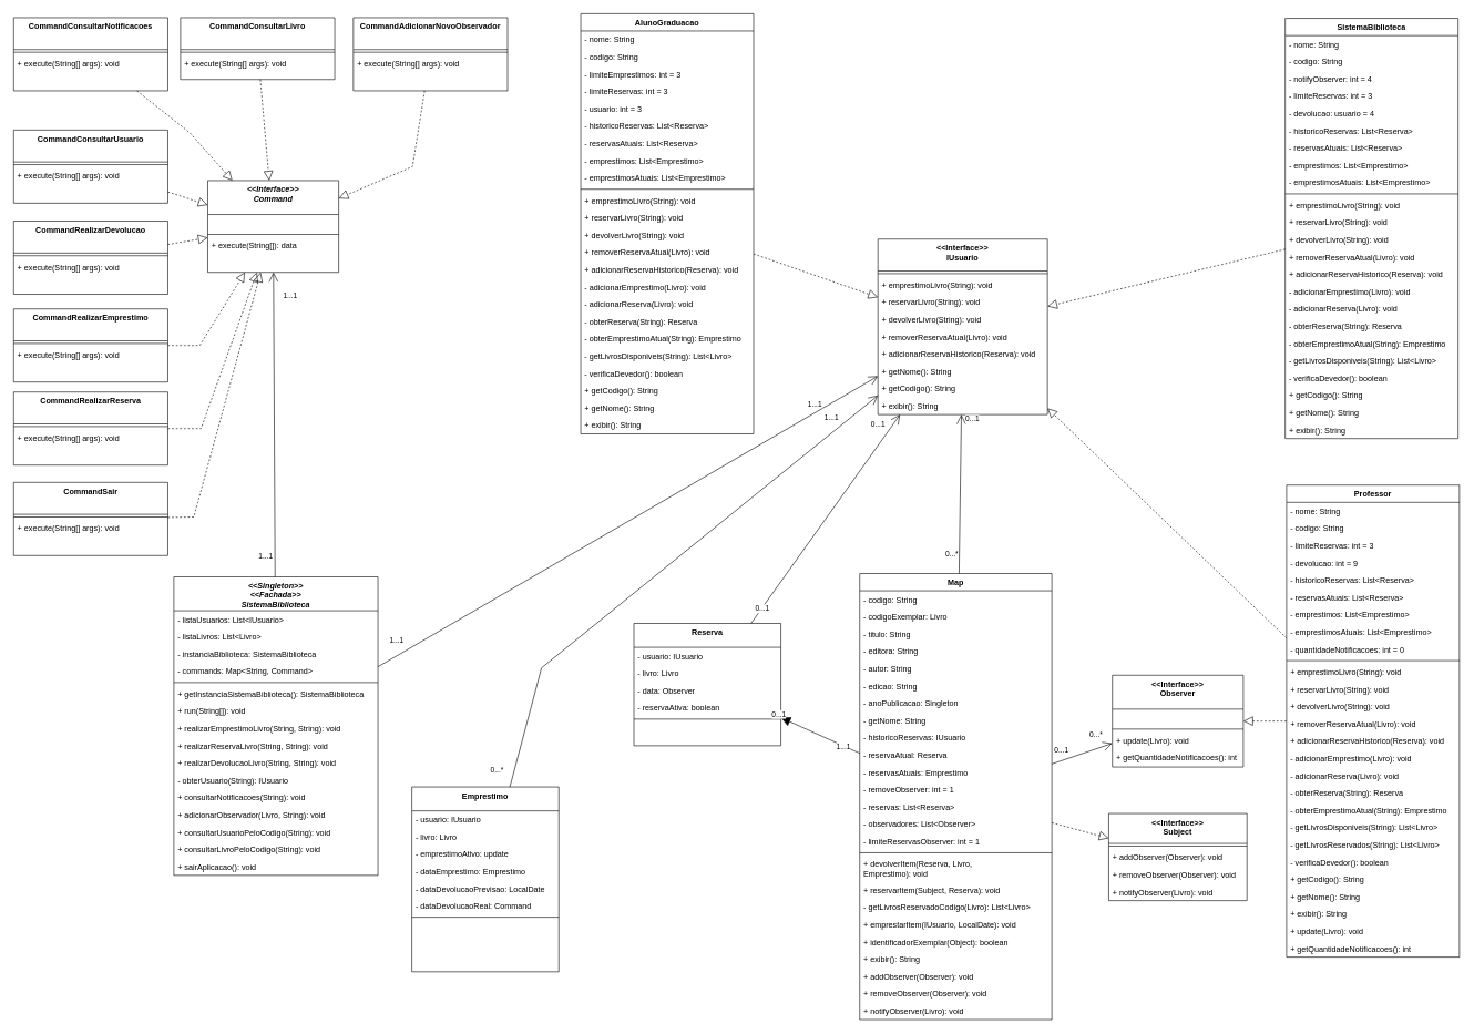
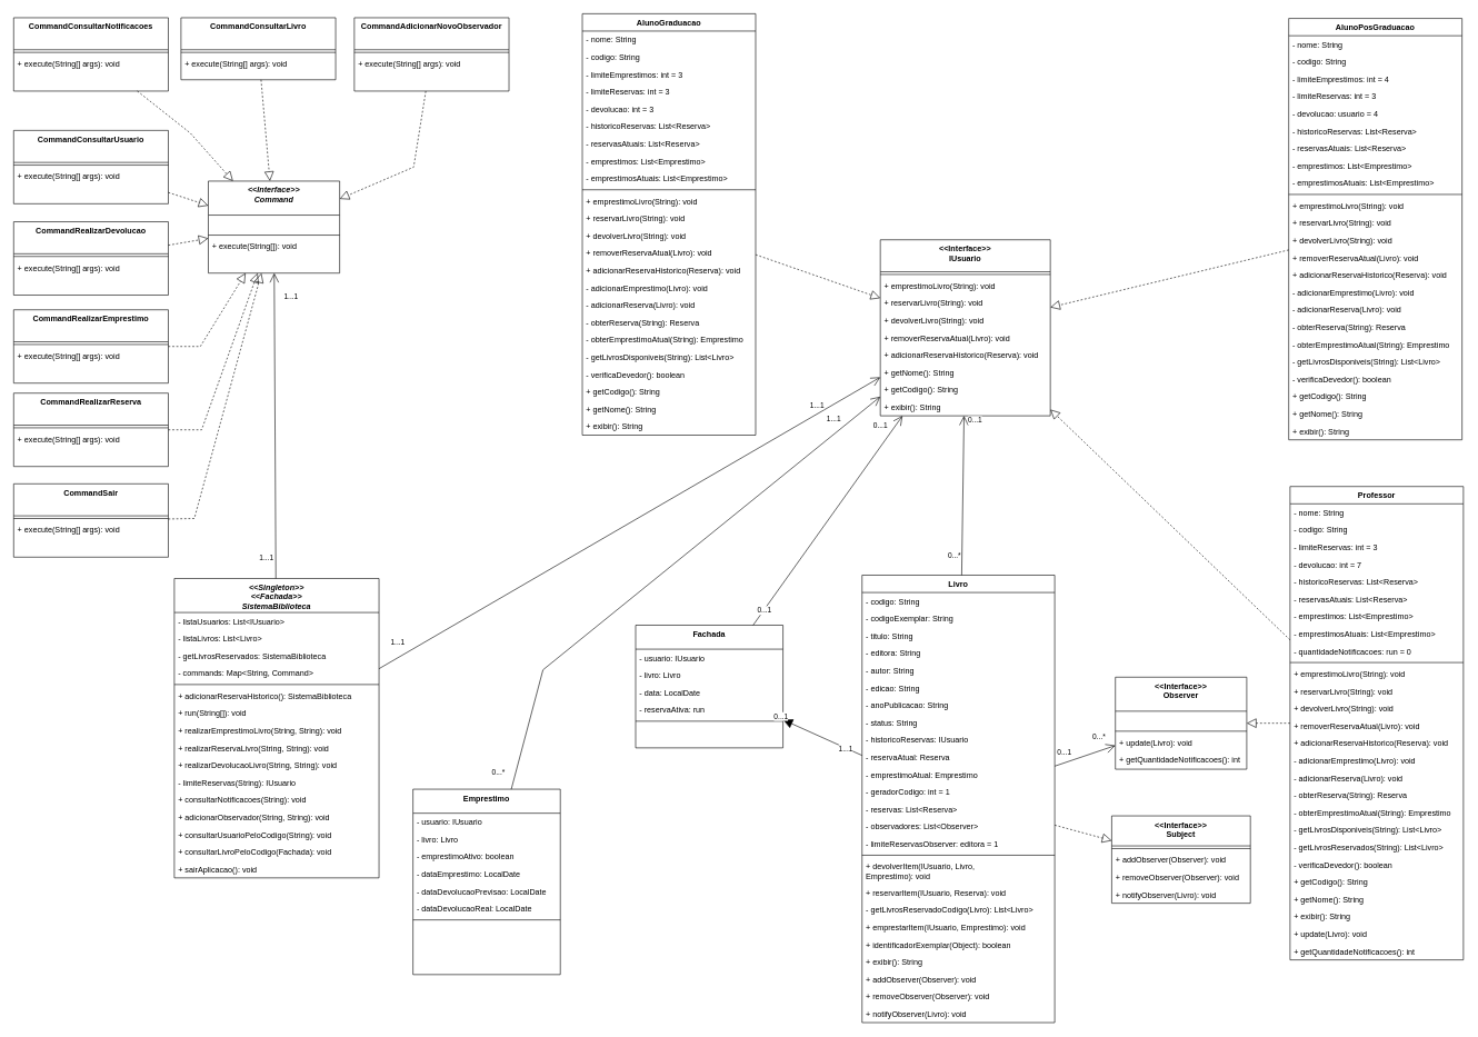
- <mxCell id="118" value="SistemaBiblioteca" style="swimlane;fontStyle=1;align=center;verticalAlign=top;childLayout=stackLayout;horizontal=1;startSize=26;horizontalStack=0;resizeParent=1;resizeLast=0;collapsible=1;marginBottom=0;rounded=0;shadow=0;strokeWidth=1;" vertex="1" parent="1"><mxGeometry x="1932.6" y="27" width="260" height="632" as="geometry"><mxRectangle x="30" y="360" width="160" height="26" as="alternateBounds" /></mxGeometry></mxCell>
+ <mxCell id="118" value="AlunoPosGraduacao" style="swimlane;fontStyle=1;align=center;verticalAlign=top;childLayout=stackLayout;horizontal=1;startSize=26;horizontalStack=0;resizeParent=1;resizeLast=0;collapsible=1;marginBottom=0;rounded=0;shadow=0;strokeWidth=1;" vertex="1" parent="1"><mxGeometry x="1932.6" y="27" width="260" height="632" as="geometry"><mxRectangle x="30" y="360" width="160" height="26" as="alternateBounds" /></mxGeometry></mxCell>
- <mxCell id="121" value="- notifyObserver: int = 4" style="text;align=left;verticalAlign=top;spacingLeft=4;spacingRight=4;overflow=hidden;rotatable=0;points=[[0,0.5],[1,0.5]];portConstraint=eastwest;rounded=0;shadow=0;html=0;" vertex="1" parent="118"><mxGeometry y="78" width="260" height="26" as="geometry" /></mxCell>
+ <mxCell id="121" value="- limiteEmprestimos: int = 4" style="text;align=left;verticalAlign=top;spacingLeft=4;spacingRight=4;overflow=hidden;rotatable=0;points=[[0,0.5],[1,0.5]];portConstraint=eastwest;rounded=0;shadow=0;html=0;" vertex="1" parent="118"><mxGeometry y="78" width="260" height="26" as="geometry" /></mxCell>
- <mxCell id="7" value="- usuario: int = 3" style="text;align=left;verticalAlign=top;spacingLeft=4;spacingRight=4;overflow=hidden;rotatable=0;points=[[0,0.5],[1,0.5]];portConstraint=eastwest;rounded=0;shadow=0;html=0;" vertex="1" parent="2"><mxGeometry y="130" width="260" height="26" as="geometry" /></mxCell>
+ <mxCell id="7" value="- devolucao: int = 3" style="text;align=left;verticalAlign=top;spacingLeft=4;spacingRight=4;overflow=hidden;rotatable=0;points=[[0,0.5],[1,0.5]];portConstraint=eastwest;rounded=0;shadow=0;html=0;" vertex="1" parent="2"><mxGeometry y="130" width="260" height="26" as="geometry" /></mxCell>
- <mxCell id="60" value="+ execute(String[]): data" style="text;align=left;verticalAlign=top;spacingLeft=4;spacingRight=4;overflow=hidden;rotatable=0;points=[[0,0.5],[1,0.5]];portConstraint=eastwest;fontStyle=0" parent="57" vertex="1"><mxGeometry y="85" width="197" height="26" as="geometry" /></mxCell>
+ <mxCell id="60" value="+ execute(String[]): void" style="text;align=left;verticalAlign=top;spacingLeft=4;spacingRight=4;overflow=hidden;rotatable=0;points=[[0,0.5],[1,0.5]];portConstraint=eastwest;fontStyle=0" parent="57" vertex="1"><mxGeometry y="85" width="197" height="26" as="geometry" /></mxCell>
- <mxCell id="147" value="- devolucao: int = 9" style="text;align=left;verticalAlign=top;spacingLeft=4;spacingRight=4;overflow=hidden;rotatable=0;points=[[0,0.5],[1,0.5]];portConstraint=eastwest;rounded=0;shadow=0;html=0;" vertex="1" parent="143"><mxGeometry y="104" width="260" height="26" as="geometry" /></mxCell>
+ <mxCell id="147" value="- devolucao: int = 7" style="text;align=left;verticalAlign=top;spacingLeft=4;spacingRight=4;overflow=hidden;rotatable=0;points=[[0,0.5],[1,0.5]];portConstraint=eastwest;rounded=0;shadow=0;html=0;" vertex="1" parent="143"><mxGeometry y="104" width="260" height="26" as="geometry" /></mxCell>
- <mxCell id="27" value="Map" style="swimlane;fontStyle=1;align=center;verticalAlign=top;childLayout=stackLayout;horizontal=1;startSize=26;horizontalStack=0;resizeParent=1;resizeLast=0;collapsible=1;marginBottom=0;rounded=0;shadow=0;strokeWidth=1;" parent="1" vertex="1"><mxGeometry x="1292.6" y="862" width="289" height="671" as="geometry"><mxRectangle x="550" y="140" width="160" height="26" as="alternateBounds" /></mxGeometry></mxCell>
+ <mxCell id="27" value="Livro" style="swimlane;fontStyle=1;align=center;verticalAlign=top;childLayout=stackLayout;horizontal=1;startSize=26;horizontalStack=0;resizeParent=1;resizeLast=0;collapsible=1;marginBottom=0;rounded=0;shadow=0;strokeWidth=1;" parent="1" vertex="1"><mxGeometry x="1292.6" y="862" width="289" height="671" as="geometry"><mxRectangle x="550" y="140" width="160" height="26" as="alternateBounds" /></mxGeometry></mxCell>
- <mxCell id="29" value="- codigoExemplar: Livro" style="text;align=left;verticalAlign=top;spacingLeft=4;spacingRight=4;overflow=hidden;rotatable=0;points=[[0,0.5],[1,0.5]];portConstraint=eastwest;rounded=0;shadow=0;html=0;" vertex="1" parent="27"><mxGeometry y="52" width="289" height="26" as="geometry" /></mxCell>
+ <mxCell id="29" value="- codigoExemplar: String" style="text;align=left;verticalAlign=top;spacingLeft=4;spacingRight=4;overflow=hidden;rotatable=0;points=[[0,0.5],[1,0.5]];portConstraint=eastwest;rounded=0;shadow=0;html=0;" vertex="1" parent="27"><mxGeometry y="52" width="289" height="26" as="geometry" /></mxCell>
- <mxCell id="196" value="Reserva" style="swimlane;fontStyle=1;align=center;verticalAlign=top;childLayout=stackLayout;horizontal=1;startSize=36;horizontalStack=0;resizeParent=1;resizeLast=0;collapsible=1;marginBottom=0;rounded=0;shadow=0;strokeWidth=1;" vertex="1" parent="1"><mxGeometry x="953" y="937" width="221" height="184" as="geometry"><mxRectangle x="550" y="140" width="160" height="26" as="alternateBounds" /></mxGeometry></mxCell>
+ <mxCell id="196" value="Fachada" style="swimlane;fontStyle=1;align=center;verticalAlign=top;childLayout=stackLayout;horizontal=1;startSize=36;horizontalStack=0;resizeParent=1;resizeLast=0;collapsible=1;marginBottom=0;rounded=0;shadow=0;strokeWidth=1;" vertex="1" parent="1"><mxGeometry x="953" y="937" width="221" height="184" as="geometry"><mxRectangle x="550" y="140" width="160" height="26" as="alternateBounds" /></mxGeometry></mxCell>
- <mxCell id="152" value="- quantidadeNotificacoes: int = 0" style="text;align=left;verticalAlign=top;spacingLeft=4;spacingRight=4;overflow=hidden;rotatable=0;points=[[0,0.5],[1,0.5]];portConstraint=eastwest;rounded=0;shadow=0;html=0;" vertex="1" parent="143"><mxGeometry y="234" width="260" height="26" as="geometry" /></mxCell>
+ <mxCell id="152" value="- quantidadeNotificacoes: run = 0" style="text;align=left;verticalAlign=top;spacingLeft=4;spacingRight=4;overflow=hidden;rotatable=0;points=[[0,0.5],[1,0.5]];portConstraint=eastwest;rounded=0;shadow=0;html=0;" vertex="1" parent="143"><mxGeometry y="234" width="260" height="26" as="geometry" /></mxCell>
- <mxCell id="104" value="- instanciaBiblioteca: SistemaBiblioteca" style="text;align=left;verticalAlign=top;spacingLeft=4;spacingRight=4;overflow=hidden;rotatable=0;points=[[0,0.5],[1,0.5]];portConstraint=eastwest;" vertex="1" parent="101"><mxGeometry y="103" width="307" height="26" as="geometry" /></mxCell>
+ <mxCell id="104" value="- getLivrosReservados: SistemaBiblioteca" style="text;align=left;verticalAlign=top;spacingLeft=4;spacingRight=4;overflow=hidden;rotatable=0;points=[[0,0.5],[1,0.5]];portConstraint=eastwest;" vertex="1" parent="101"><mxGeometry y="103" width="307" height="26" as="geometry" /></mxCell>
- <mxCell id="199" value="- data: Observer" style="text;align=left;verticalAlign=top;spacingLeft=4;spacingRight=4;overflow=hidden;rotatable=0;points=[[0,0.5],[1,0.5]];portConstraint=eastwest;rounded=0;shadow=0;html=0;" vertex="1" parent="196"><mxGeometry y="88" width="221" height="26" as="geometry" /></mxCell>
+ <mxCell id="199" value="- data: LocalDate" style="text;align=left;verticalAlign=top;spacingLeft=4;spacingRight=4;overflow=hidden;rotatable=0;points=[[0,0.5],[1,0.5]];portConstraint=eastwest;rounded=0;shadow=0;html=0;" vertex="1" parent="196"><mxGeometry y="88" width="221" height="26" as="geometry" /></mxCell>
- <mxCell id="107" value="+ getInstanciaSistemaBiblioteca(): SistemaBiblioteca" style="text;align=left;verticalAlign=top;spacingLeft=4;spacingRight=4;overflow=hidden;rotatable=0;points=[[0,0.5],[1,0.5]];portConstraint=eastwest;fontStyle=0" vertex="1" parent="101"><mxGeometry y="163" width="307" height="26" as="geometry" /></mxCell>
+ <mxCell id="107" value="+ adicionarReservaHistorico(): SistemaBiblioteca" style="text;align=left;verticalAlign=top;spacingLeft=4;spacingRight=4;overflow=hidden;rotatable=0;points=[[0,0.5],[1,0.5]];portConstraint=eastwest;fontStyle=0" vertex="1" parent="101"><mxGeometry y="163" width="307" height="26" as="geometry" /></mxCell>
- <mxCell id="34" value="- anoPublicacao: Singleton" style="text;align=left;verticalAlign=top;spacingLeft=4;spacingRight=4;overflow=hidden;rotatable=0;points=[[0,0.5],[1,0.5]];portConstraint=eastwest;rounded=0;shadow=0;html=0;" parent="27" vertex="1"><mxGeometry y="182" width="289" height="26" as="geometry" /></mxCell>
+ <mxCell id="34" value="- anoPublicacao: String" style="text;align=left;verticalAlign=top;spacingLeft=4;spacingRight=4;overflow=hidden;rotatable=0;points=[[0,0.5],[1,0.5]];portConstraint=eastwest;rounded=0;shadow=0;html=0;" parent="27" vertex="1"><mxGeometry y="182" width="289" height="26" as="geometry" /></mxCell>
- <mxCell id="200" value="- reservaAtiva: boolean" style="text;align=left;verticalAlign=top;spacingLeft=4;spacingRight=4;overflow=hidden;rotatable=0;points=[[0,0.5],[1,0.5]];portConstraint=eastwest;rounded=0;shadow=0;html=0;" vertex="1" parent="196"><mxGeometry y="114" width="221" height="26" as="geometry" /></mxCell>
+ <mxCell id="200" value="- reservaAtiva: run" style="text;align=left;verticalAlign=top;spacingLeft=4;spacingRight=4;overflow=hidden;rotatable=0;points=[[0,0.5],[1,0.5]];portConstraint=eastwest;rounded=0;shadow=0;html=0;" vertex="1" parent="196"><mxGeometry y="114" width="221" height="26" as="geometry" /></mxCell>
- <mxCell id="35" value="- getNome: String" style="text;align=left;verticalAlign=top;spacingLeft=4;spacingRight=4;overflow=hidden;rotatable=0;points=[[0,0.5],[1,0.5]];portConstraint=eastwest;rounded=0;shadow=0;html=0;" vertex="1" parent="27"><mxGeometry y="208" width="289" height="26" as="geometry" /></mxCell>
+ <mxCell id="35" value="- status: String" style="text;align=left;verticalAlign=top;spacingLeft=4;spacingRight=4;overflow=hidden;rotatable=0;points=[[0,0.5],[1,0.5]];portConstraint=eastwest;rounded=0;shadow=0;html=0;" vertex="1" parent="27"><mxGeometry y="208" width="289" height="26" as="geometry" /></mxCell>
- <mxCell id="38" value="- reservasAtuais: Emprestimo" style="text;align=left;verticalAlign=top;spacingLeft=4;spacingRight=4;overflow=hidden;rotatable=0;points=[[0,0.5],[1,0.5]];portConstraint=eastwest;rounded=0;shadow=0;html=0;" vertex="1" parent="27"><mxGeometry y="286" width="289" height="26" as="geometry" /></mxCell>
+ <mxCell id="38" value="- emprestimoAtual: Emprestimo" style="text;align=left;verticalAlign=top;spacingLeft=4;spacingRight=4;overflow=hidden;rotatable=0;points=[[0,0.5],[1,0.5]];portConstraint=eastwest;rounded=0;shadow=0;html=0;" vertex="1" parent="27"><mxGeometry y="286" width="289" height="26" as="geometry" /></mxCell>
- <mxCell id="112" value="- obterUsuario(String): IUsuario" style="text;align=left;verticalAlign=top;spacingLeft=4;spacingRight=4;overflow=hidden;rotatable=0;points=[[0,0.5],[1,0.5]];portConstraint=eastwest;" vertex="1" parent="101"><mxGeometry y="293" width="307" height="26" as="geometry" /></mxCell>
+ <mxCell id="112" value="- limiteReservas(String): IUsuario" style="text;align=left;verticalAlign=top;spacingLeft=4;spacingRight=4;overflow=hidden;rotatable=0;points=[[0,0.5],[1,0.5]];portConstraint=eastwest;" vertex="1" parent="101"><mxGeometry y="293" width="307" height="26" as="geometry" /></mxCell>
- <mxCell id="39" value="- removeObserver: int = 1" style="text;align=left;verticalAlign=top;spacingLeft=4;spacingRight=4;overflow=hidden;rotatable=0;points=[[0,0.5],[1,0.5]];portConstraint=eastwest;rounded=0;shadow=0;html=0;" vertex="1" parent="27"><mxGeometry y="312" width="289" height="26" as="geometry" /></mxCell>
+ <mxCell id="39" value="- geradorCodigo: int = 1" style="text;align=left;verticalAlign=top;spacingLeft=4;spacingRight=4;overflow=hidden;rotatable=0;points=[[0,0.5],[1,0.5]];portConstraint=eastwest;rounded=0;shadow=0;html=0;" vertex="1" parent="27"><mxGeometry y="312" width="289" height="26" as="geometry" /></mxCell>
- <mxCell id="114" value="+ adicionarObservador(Livro, String): void" style="text;align=left;verticalAlign=top;spacingLeft=4;spacingRight=4;overflow=hidden;rotatable=0;points=[[0,0.5],[1,0.5]];portConstraint=eastwest;" vertex="1" parent="101"><mxGeometry y="345" width="307" height="26" as="geometry" /></mxCell>
+ <mxCell id="114" value="+ adicionarObservador(String, String): void" style="text;align=left;verticalAlign=top;spacingLeft=4;spacingRight=4;overflow=hidden;rotatable=0;points=[[0,0.5],[1,0.5]];portConstraint=eastwest;" vertex="1" parent="101"><mxGeometry y="345" width="307" height="26" as="geometry" /></mxCell>
- <mxCell id="42" value="- limiteReservasObserver: int = 1" style="text;align=left;verticalAlign=top;spacingLeft=4;spacingRight=4;overflow=hidden;rotatable=0;points=[[0,0.5],[1,0.5]];portConstraint=eastwest;rounded=0;shadow=0;html=0;" vertex="1" parent="27"><mxGeometry y="390" width="289" height="26" as="geometry" /></mxCell>
+ <mxCell id="42" value="- limiteReservasObserver: editora = 1" style="text;align=left;verticalAlign=top;spacingLeft=4;spacingRight=4;overflow=hidden;rotatable=0;points=[[0,0.5],[1,0.5]];portConstraint=eastwest;rounded=0;shadow=0;html=0;" vertex="1" parent="27"><mxGeometry y="390" width="289" height="26" as="geometry" /></mxCell>
- <mxCell id="116" value="+ consultarLivroPeloCodigo(String): void" style="text;align=left;verticalAlign=top;spacingLeft=4;spacingRight=4;overflow=hidden;rotatable=0;points=[[0,0.5],[1,0.5]];portConstraint=eastwest;" vertex="1" parent="101"><mxGeometry y="397" width="307" height="26" as="geometry" /></mxCell>
+ <mxCell id="116" value="+ consultarLivroPeloCodigo(Fachada): void" style="text;align=left;verticalAlign=top;spacingLeft=4;spacingRight=4;overflow=hidden;rotatable=0;points=[[0,0.5],[1,0.5]];portConstraint=eastwest;" vertex="1" parent="101"><mxGeometry y="397" width="307" height="26" as="geometry" /></mxCell>
- <mxCell id="191" value="- emprestimoAtivo: update" style="text;align=left;verticalAlign=top;spacingLeft=4;spacingRight=4;overflow=hidden;rotatable=0;points=[[0,0.5],[1,0.5]];portConstraint=eastwest;rounded=0;shadow=0;html=0;" vertex="1" parent="188"><mxGeometry y="88" width="221" height="26" as="geometry" /></mxCell>
+ <mxCell id="191" value="- emprestimoAtivo: boolean" style="text;align=left;verticalAlign=top;spacingLeft=4;spacingRight=4;overflow=hidden;rotatable=0;points=[[0,0.5],[1,0.5]];portConstraint=eastwest;rounded=0;shadow=0;html=0;" vertex="1" parent="188"><mxGeometry y="88" width="221" height="26" as="geometry" /></mxCell>
- <mxCell id="44" value="+ devolverItem(Reserva, Livro, &#10;Emprestimo): void" style="text;align=left;verticalAlign=top;spacingLeft=4;spacingRight=4;overflow=hidden;rotatable=0;points=[[0,0.5],[1,0.5]];portConstraint=eastwest;fontStyle=0" vertex="1" parent="27"><mxGeometry y="424" width="289" height="39" as="geometry" /></mxCell>
+ <mxCell id="44" value="+ devolverItem(IUsuario, Livro, &#10;Emprestimo): void" style="text;align=left;verticalAlign=top;spacingLeft=4;spacingRight=4;overflow=hidden;rotatable=0;points=[[0,0.5],[1,0.5]];portConstraint=eastwest;fontStyle=0" vertex="1" parent="27"><mxGeometry y="424" width="289" height="39" as="geometry" /></mxCell>
- <mxCell id="192" value="- dataEmprestimo: Emprestimo" style="text;align=left;verticalAlign=top;spacingLeft=4;spacingRight=4;overflow=hidden;rotatable=0;points=[[0,0.5],[1,0.5]];portConstraint=eastwest;rounded=0;shadow=0;html=0;" vertex="1" parent="188"><mxGeometry y="114" width="221" height="26" as="geometry" /></mxCell>
+ <mxCell id="192" value="- dataEmprestimo: LocalDate" style="text;align=left;verticalAlign=top;spacingLeft=4;spacingRight=4;overflow=hidden;rotatable=0;points=[[0,0.5],[1,0.5]];portConstraint=eastwest;rounded=0;shadow=0;html=0;" vertex="1" parent="188"><mxGeometry y="114" width="221" height="26" as="geometry" /></mxCell>
- <mxCell id="45" value="+ reservarItem(Subject, Reserva): void" style="text;align=left;verticalAlign=top;spacingLeft=4;spacingRight=4;overflow=hidden;rotatable=0;points=[[0,0.5],[1,0.5]];portConstraint=eastwest;fontStyle=0" vertex="1" parent="27"><mxGeometry y="463" width="289" height="26" as="geometry" /></mxCell>
+ <mxCell id="45" value="+ reservarItem(IUsuario, Reserva): void" style="text;align=left;verticalAlign=top;spacingLeft=4;spacingRight=4;overflow=hidden;rotatable=0;points=[[0,0.5],[1,0.5]];portConstraint=eastwest;fontStyle=0" vertex="1" parent="27"><mxGeometry y="463" width="289" height="26" as="geometry" /></mxCell>
- <mxCell id="194" value="- dataDevolucaoReal: Command" style="text;align=left;verticalAlign=top;spacingLeft=4;spacingRight=4;overflow=hidden;rotatable=0;points=[[0,0.5],[1,0.5]];portConstraint=eastwest;rounded=0;shadow=0;html=0;" vertex="1" parent="188"><mxGeometry y="166" width="221" height="26" as="geometry" /></mxCell>
+ <mxCell id="194" value="- dataDevolucaoReal: LocalDate" style="text;align=left;verticalAlign=top;spacingLeft=4;spacingRight=4;overflow=hidden;rotatable=0;points=[[0,0.5],[1,0.5]];portConstraint=eastwest;rounded=0;shadow=0;html=0;" vertex="1" parent="188"><mxGeometry y="166" width="221" height="26" as="geometry" /></mxCell>
- <mxCell id="47" value="+ emprestarItem(IUsuario, LocalDate): void" style="text;align=left;verticalAlign=top;spacingLeft=4;spacingRight=4;overflow=hidden;rotatable=0;points=[[0,0.5],[1,0.5]];portConstraint=eastwest;fontStyle=0" vertex="1" parent="27"><mxGeometry y="515" width="289" height="26" as="geometry" /></mxCell>
+ <mxCell id="47" value="+ emprestarItem(IUsuario, Emprestimo): void" style="text;align=left;verticalAlign=top;spacingLeft=4;spacingRight=4;overflow=hidden;rotatable=0;points=[[0,0.5],[1,0.5]];portConstraint=eastwest;fontStyle=0" vertex="1" parent="27"><mxGeometry y="515" width="289" height="26" as="geometry" /></mxCell>
